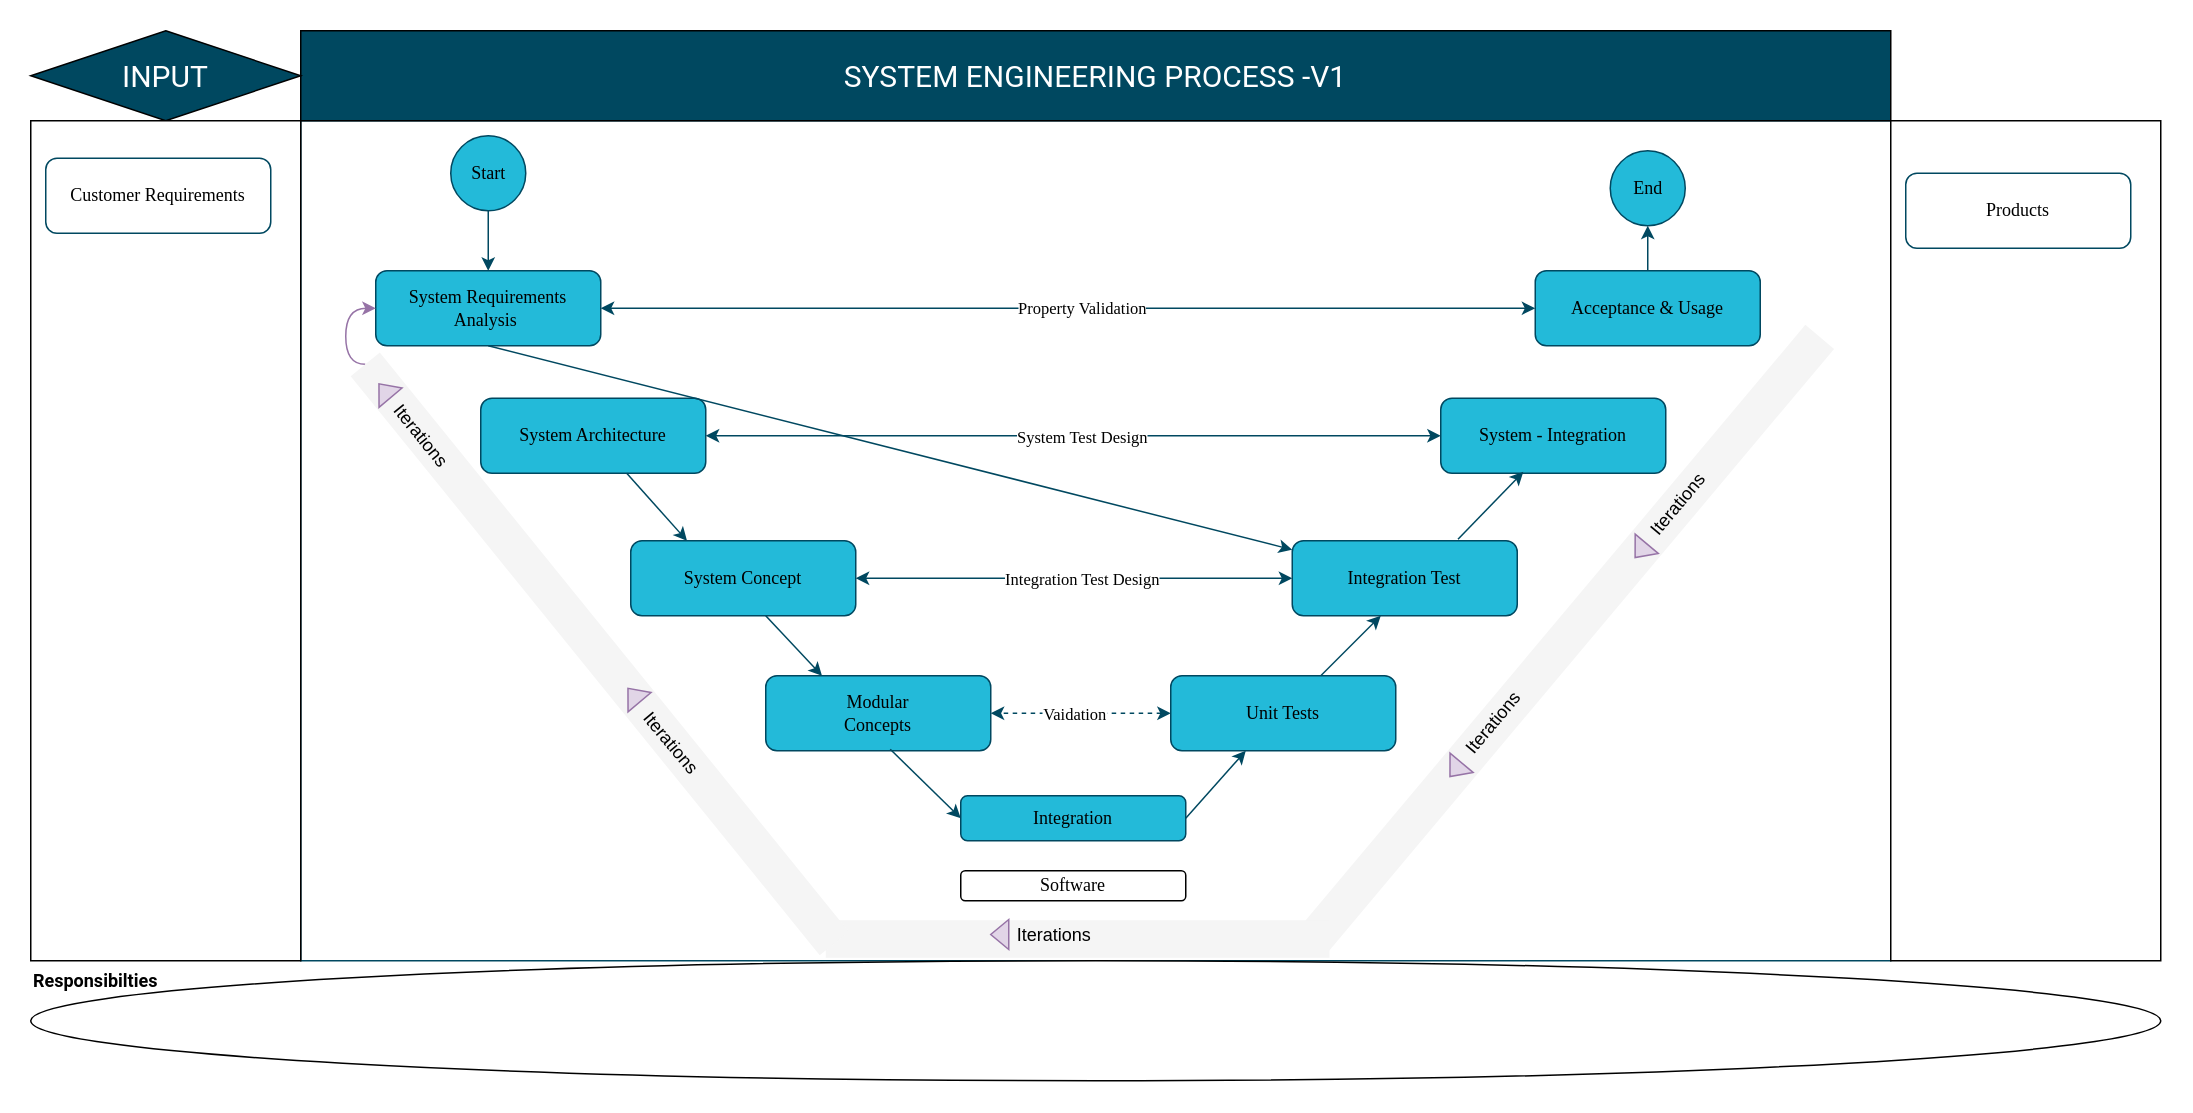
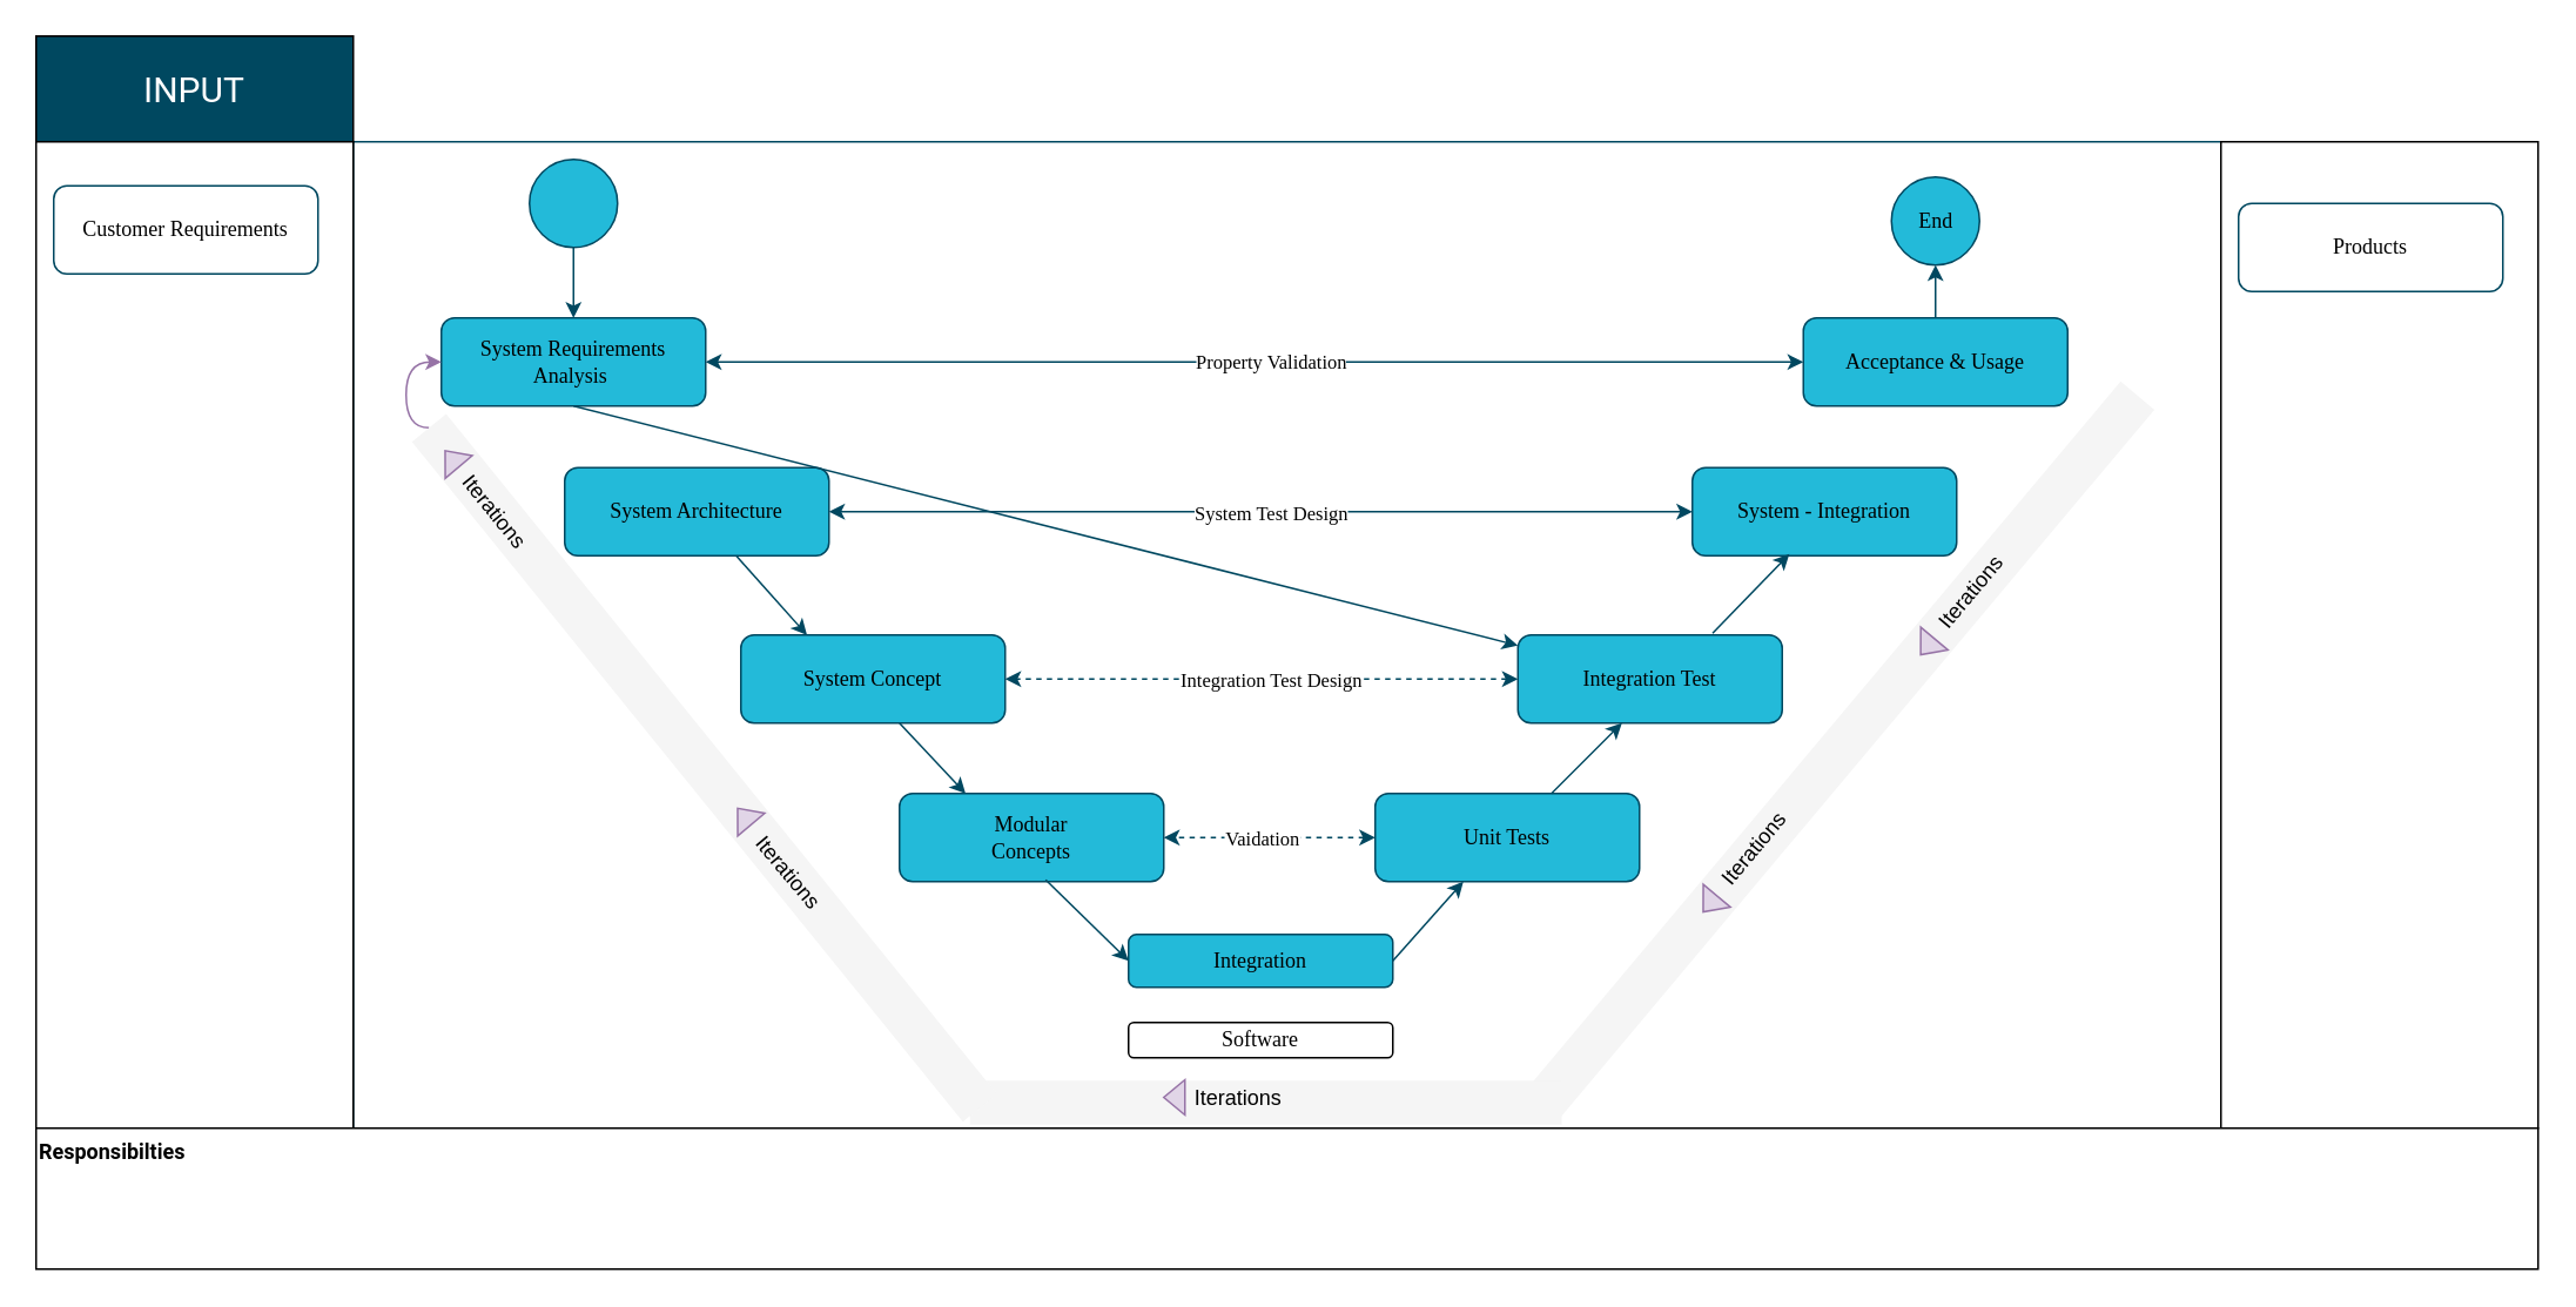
- <mxCell id="36" value="&lt;font color=&quot;#ffffff&quot;&gt;&lt;span style=&quot;font-size: 20px&quot;&gt;INPUT&lt;/span&gt;&lt;/font&gt;" style="rhombus;whiteSpace=wrap;html=1;fillColor=#004860;fontFamily=Roboto;FType=g;" parent="1" vertex="1"><mxGeometry x="20" y="20" width="180" height="60" as="geometry" /></mxCell>
+ <mxCell id="36" value="&lt;font color=&quot;#ffffff&quot;&gt;&lt;span style=&quot;font-size: 20px&quot;&gt;INPUT&lt;/span&gt;&lt;/font&gt;" style="rounded=0;whiteSpace=wrap;html=1;fillColor=#004860;fontFamily=Roboto;FType=g;" parent="1" vertex="1"><mxGeometry x="20" y="20" width="180" height="60" as="geometry" /></mxCell>
- <mxCell id="4" value="&lt;font color=&quot;#ffffff&quot; style=&quot;font-size: 20px&quot;&gt;SYSTEM ENGINEERING PROCESS -V1&lt;/font&gt;" style="rounded=0;whiteSpace=wrap;html=1;fillColor=#004860;fontFamily=Roboto;FType=g;" parent="1" vertex="1"><mxGeometry x="200" y="20" width="1060" height="60" as="geometry" /></mxCell>
- <mxCell id="28" value="Start" style="text;html=1;align=center;verticalAlign=middle;resizable=0;points=[];autosize=1;fontFamily=Verdana;" parent="1" vertex="1"><mxGeometry x="300" y="105" width="50" height="20" as="geometry" /></mxCell>
- <mxCell id="14" style="edgeStyle=orthogonalEdgeStyle;rounded=0;orthogonalLoop=1;jettySize=auto;html=1;strokeColor=#004860;fontFamily=Verdana;endArrow=classic;endFill=1;startArrow=classic;startFill=1;" parent="1" source="16" target="21" edge="1"><mxGeometry relative="1" as="geometry" /></mxCell>
+ <mxCell id="14" style="edgeStyle=orthogonalEdgeStyle;rounded=0;orthogonalLoop=1;jettySize=auto;html=1;strokeColor=#004860;fontFamily=Verdana;endArrow=classic;endFill=1;startArrow=classic;startFill=1;dashed=1;" parent="1" source="16" target="21" edge="1"><mxGeometry relative="1" as="geometry" /></mxCell>
- <mxCell id="41" value="&lt;b&gt;Responsibilties&lt;/b&gt;" style="ellipse;whiteSpace=wrap;html=1;fontFamily=Roboto;FType=g;align=left;verticalAlign=top;fontColor=#000000;" parent="1" vertex="1"><mxGeometry x="20" y="640" width="1420" height="80" as="geometry" /></mxCell>
+ <mxCell id="41" value="&lt;b&gt;Responsibilties&lt;/b&gt;" style="rounded=0;whiteSpace=wrap;html=1;fontFamily=Roboto;FType=g;align=left;verticalAlign=top;fontColor=#000000;" parent="1" vertex="1"><mxGeometry x="20" y="640" width="1420" height="80" as="geometry" /></mxCell>
